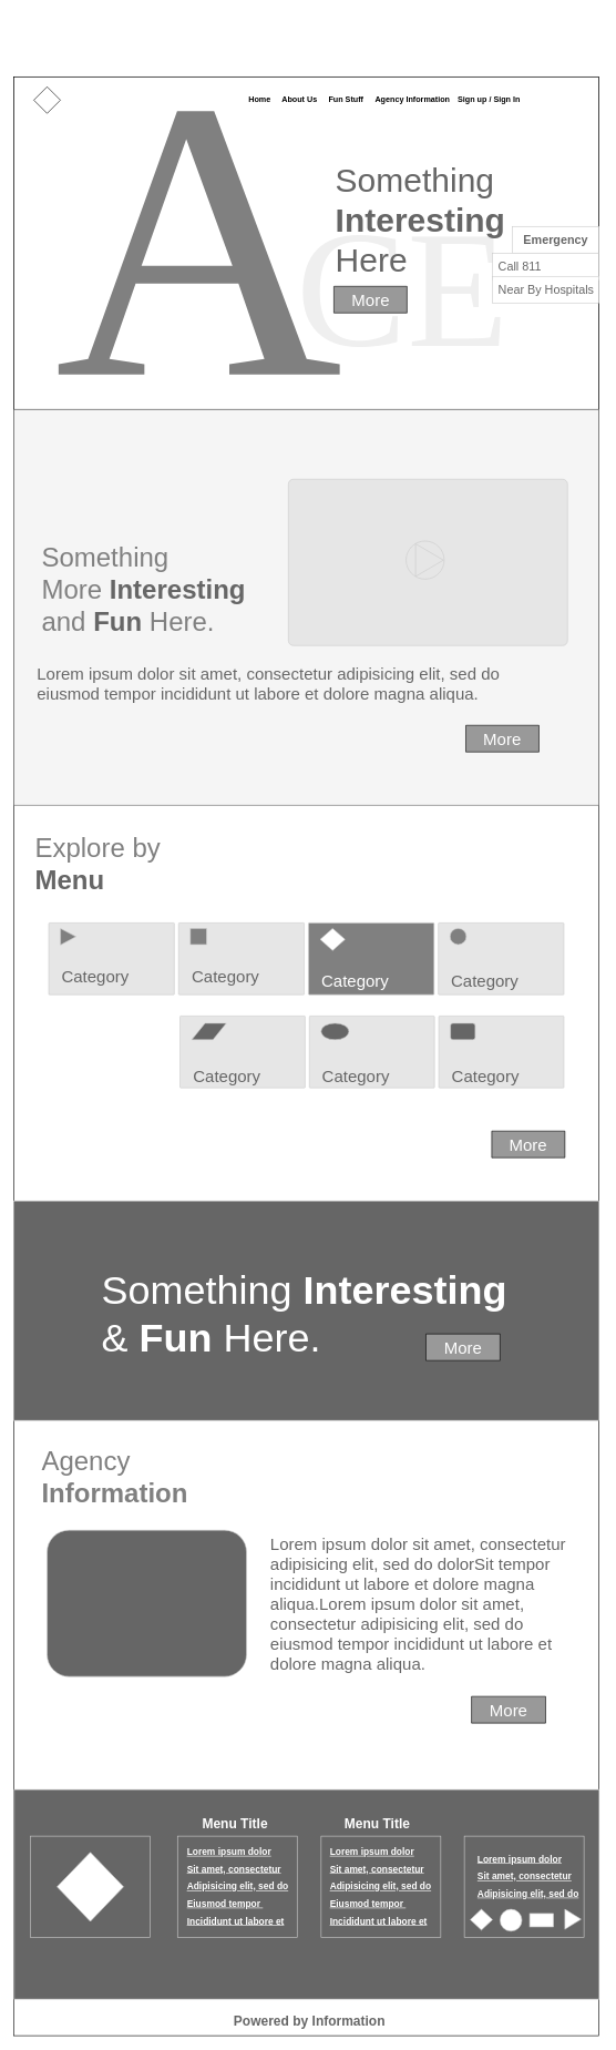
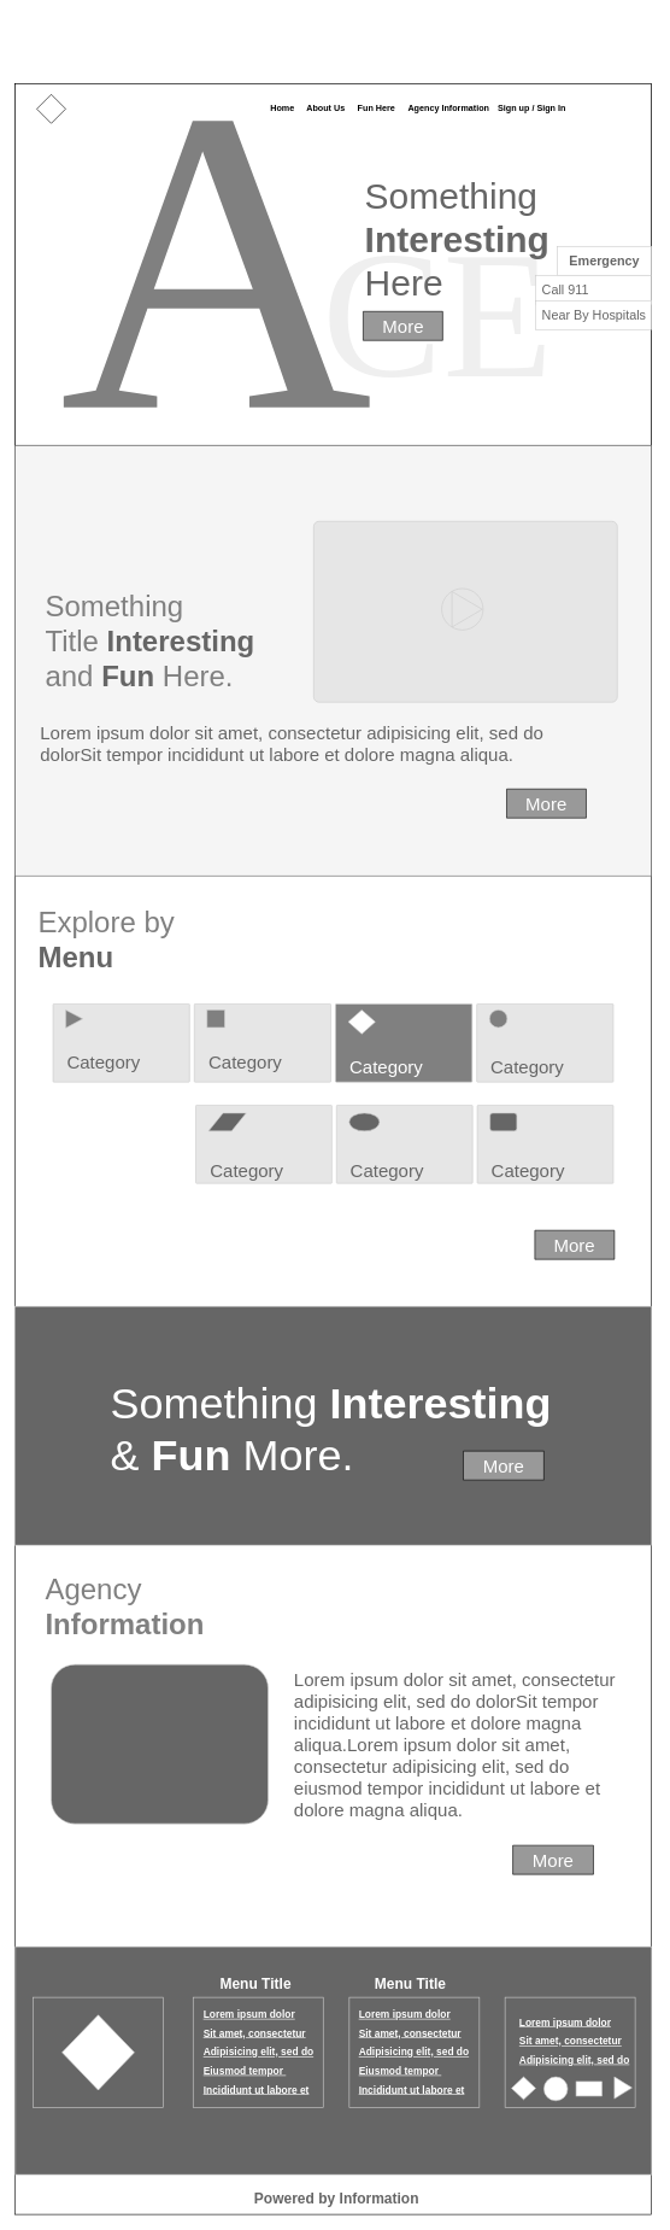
- <mxCell id="11" value="Fun Stuff" style="text;html=1;strokeColor=none;fillColor=none;align=center;verticalAlign=middle;whiteSpace=wrap;rounded=0;fontStyle=1" parent="6" vertex="1"><mxGeometry x="120" width="60" height="20" as="geometry" /></mxCell>
+ <mxCell id="11" value="Fun Here" style="text;html=1;strokeColor=none;fillColor=none;align=center;verticalAlign=middle;whiteSpace=wrap;rounded=0;fontStyle=1" parent="6" vertex="1"><mxGeometry x="120" width="60" height="20" as="geometry" /></mxCell>
- <mxCell id="116" value="&lt;font style=&quot;font-size: 18px&quot;&gt;Call 811&lt;/font&gt;" style="text;html=1;strokeColor=none;fillColor=none;align=left;verticalAlign=middle;whiteSpace=wrap;rounded=0;labelBackgroundColor=#ffffff;fontColor=#666666;" parent="1" vertex="1"><mxGeometry x="747" y="295" width="110.5" height="20" as="geometry" /></mxCell>
+ <mxCell id="116" value="&lt;font style=&quot;font-size: 18px&quot;&gt;Call 911&lt;/font&gt;" style="text;html=1;strokeColor=none;fillColor=none;align=left;verticalAlign=middle;whiteSpace=wrap;rounded=0;labelBackgroundColor=#ffffff;fontColor=#666666;" parent="1" vertex="1"><mxGeometry x="747" y="295" width="110.5" height="20" as="geometry" /></mxCell>
- <mxCell id="15" value="&lt;font style=&quot;font-size: 40px&quot;&gt;&lt;font color=&quot;#808080&quot;&gt;Something More&lt;/font&gt;&amp;nbsp;&lt;b style=&quot;font-size: 40px&quot;&gt;Interesting&lt;/b&gt;&lt;br style=&quot;font-size: 40px&quot;&gt;&lt;font color=&quot;#808080&quot;&gt;and&lt;/font&gt; &lt;b style=&quot;font-size: 40px&quot;&gt;Fun&lt;/b&gt; &lt;font color=&quot;#808080&quot;&gt;Here.&lt;/font&gt;&lt;/font&gt;" style="text;html=1;strokeColor=none;fillColor=none;align=left;verticalAlign=middle;whiteSpace=wrap;rounded=0;fontFamily=Helvetica;fontSize=40;fontColor=#666666;" parent="2" vertex="1"><mxGeometry x="40" y="625" width="310" height="290" as="geometry" /></mxCell>
+ <mxCell id="15" value="&lt;font style=&quot;font-size: 40px&quot;&gt;&lt;font color=&quot;#808080&quot;&gt;Something Title&lt;/font&gt;&amp;nbsp;&lt;b style=&quot;font-size: 40px&quot;&gt;Interesting&lt;/b&gt;&lt;br style=&quot;font-size: 40px&quot;&gt;&lt;font color=&quot;#808080&quot;&gt;and&lt;/font&gt; &lt;b style=&quot;font-size: 40px&quot;&gt;Fun&lt;/b&gt; &lt;font color=&quot;#808080&quot;&gt;Here.&lt;/font&gt;&lt;/font&gt;" style="text;html=1;strokeColor=none;fillColor=none;align=left;verticalAlign=middle;whiteSpace=wrap;rounded=0;fontFamily=Helvetica;fontSize=40;fontColor=#666666;" parent="2" vertex="1"><mxGeometry x="40" y="625" width="310" height="290" as="geometry" /></mxCell>
- <mxCell id="17" value="&lt;h1 style=&quot;font-size: 25px&quot;&gt;&lt;span style=&quot;font-weight: normal ; font-size: 25px&quot;&gt;&lt;font style=&quot;font-size: 25px&quot; color=&quot;#666666&quot;&gt;Lorem ipsum dolor sit amet, consectetur adipisicing elit, sed do eiusmod tempor incididunt ut labore et dolore magna aliqua.&lt;/font&gt;&lt;/span&gt;&lt;br style=&quot;font-size: 25px&quot;&gt;&lt;/h1&gt;" style="text;html=1;strokeColor=none;fillColor=none;spacing=5;spacingTop=-20;whiteSpace=wrap;overflow=hidden;rounded=0;fontFamily=Helvetica;fontSize=25;fontColor=#CCCCCC;" parent="2" vertex="1"><mxGeometry x="30" y="875" width="730" height="80" as="geometry" /></mxCell>
+ <mxCell id="17" value="&lt;h1 style=&quot;font-size: 25px&quot;&gt;&lt;span style=&quot;font-weight: normal ; font-size: 25px&quot;&gt;&lt;font style=&quot;font-size: 25px&quot; color=&quot;#666666&quot;&gt;Lorem ipsum dolor sit amet, consectetur adipisicing elit, sed do dolorSit tempor incididunt ut labore et dolore magna aliqua.&lt;/font&gt;&lt;/span&gt;&lt;br style=&quot;font-size: 25px&quot;&gt;&lt;/h1&gt;" style="text;html=1;strokeColor=none;fillColor=none;spacing=5;spacingTop=-20;whiteSpace=wrap;overflow=hidden;rounded=0;fontFamily=Helvetica;fontSize=25;fontColor=#CCCCCC;" parent="2" vertex="1"><mxGeometry x="30" y="875" width="730" height="80" as="geometry" /></mxCell>
- <mxCell id="96" value="&lt;font style=&quot;font-size: 60px&quot;&gt;Something&amp;nbsp;&lt;b&gt;Interesting&lt;/b&gt;&lt;br&gt;&amp;amp;&amp;nbsp;&lt;b&gt;Fun&lt;/b&gt;&amp;nbsp;Here.&lt;/font&gt;" style="text;html=1;strokeColor=none;fillColor=none;align=left;verticalAlign=middle;whiteSpace=wrap;rounded=0;fontFamily=Helvetica;fontSize=40;fontColor=#FFFFFF;" parent="94" vertex="1"><mxGeometry x="130" y="100" width="660" height="140" as="geometry" /></mxCell>
+ <mxCell id="96" value="&lt;font style=&quot;font-size: 60px&quot;&gt;Something&amp;nbsp;&lt;b&gt;Interesting&lt;/b&gt;&lt;br&gt;&amp;amp;&amp;nbsp;&lt;b&gt;Fun&lt;/b&gt;&amp;nbsp;More.&lt;/font&gt;" style="text;html=1;strokeColor=none;fillColor=none;align=left;verticalAlign=middle;whiteSpace=wrap;rounded=0;fontFamily=Helvetica;fontSize=40;fontColor=#FFFFFF;" parent="94" vertex="1"><mxGeometry x="130" y="100" width="660" height="140" as="geometry" /></mxCell>
